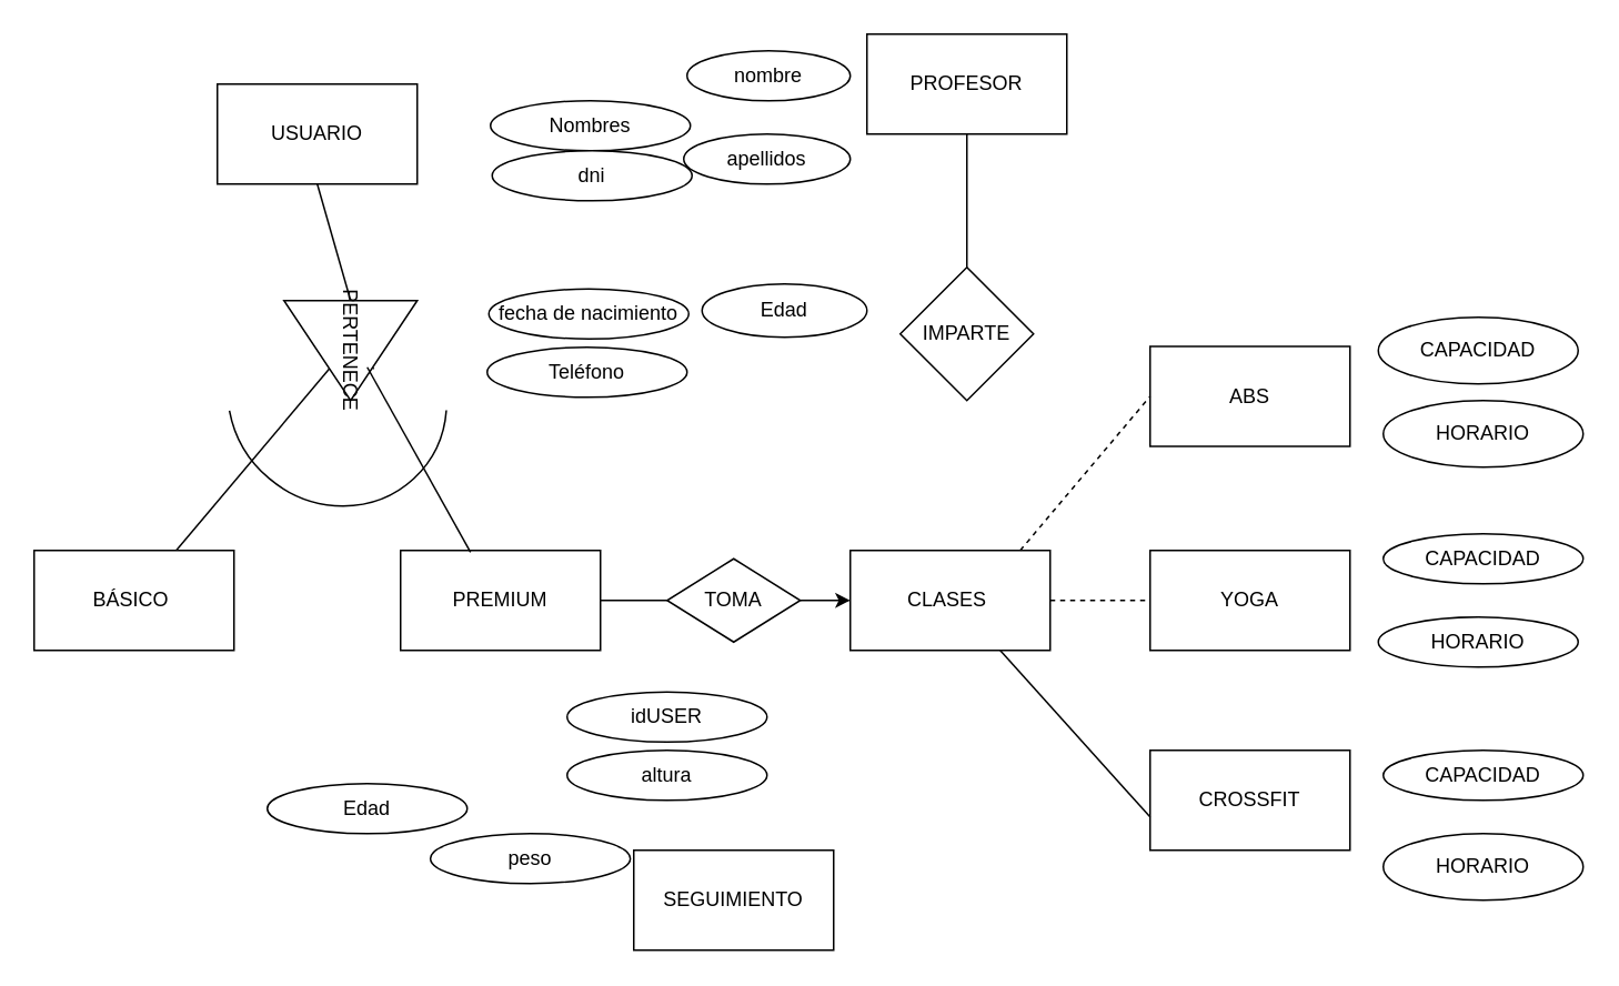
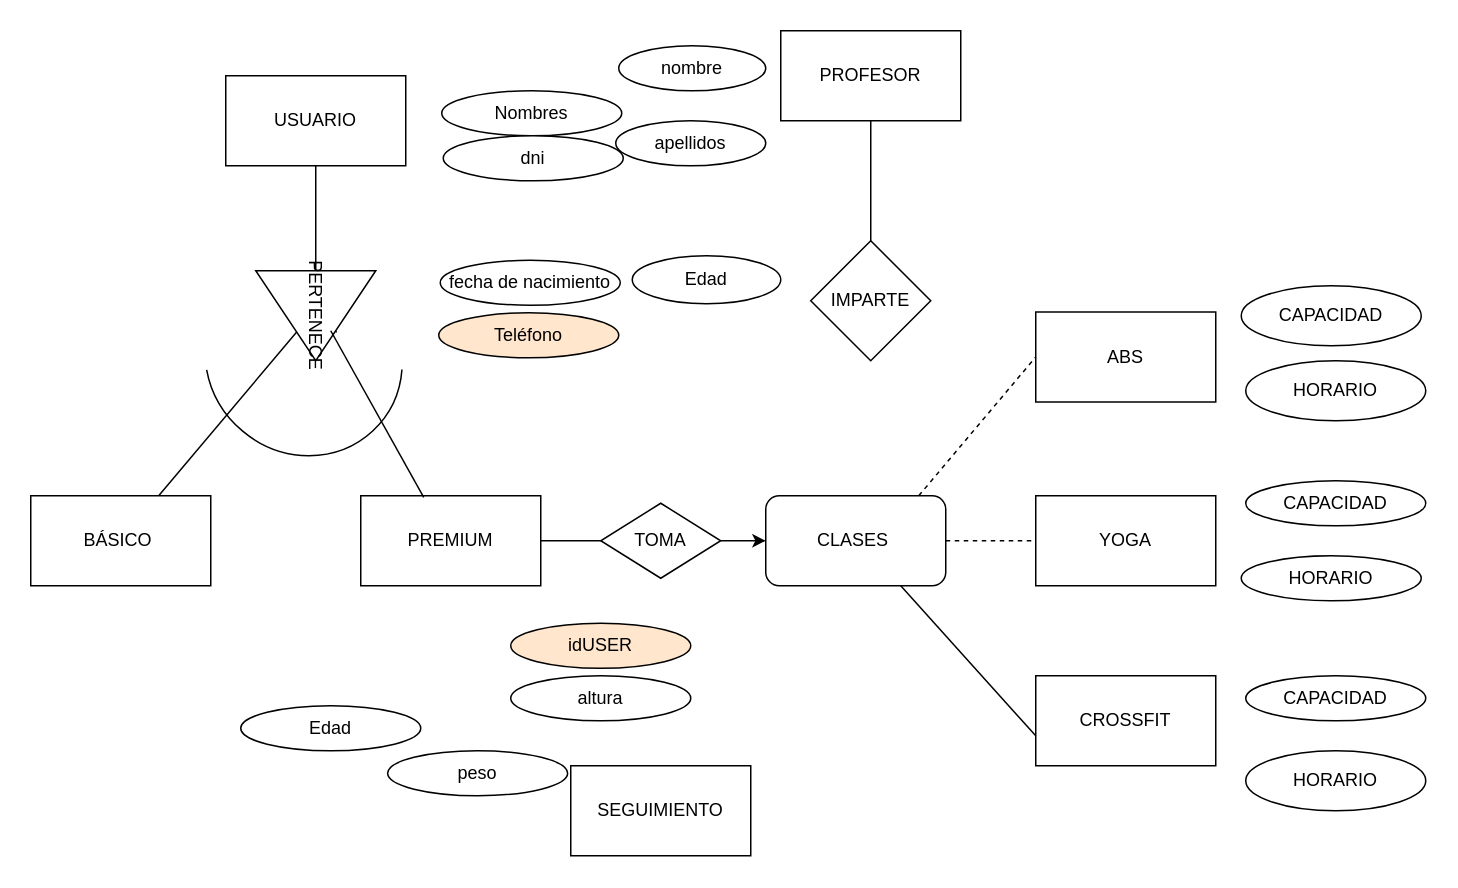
- <mxCell id="2" value="USUARIO" style="rounded=0;whiteSpace=wrap;html=1;" parent="1" vertex="1"><mxGeometry x="130" y="50" width="120" height="60" as="geometry" /></mxCell>
+ <mxCell id="2" value="USUARIO" style="rounded=0;whiteSpace=wrap;html=1;" parent="1" vertex="1"><mxGeometry x="150" y="50" width="120" height="60" as="geometry" /></mxCell>
- <mxCell id="37" value="Teléfono" style="ellipse;whiteSpace=wrap;html=1;strokeColor=#000000;" parent="1" vertex="1"><mxGeometry x="292" y="208" width="120" height="30" as="geometry" /></mxCell>
+ <mxCell id="37" value="Teléfono" style="ellipse;whiteSpace=wrap;html=1;strokeColor=#000000;fillColor=#ffe6cc;" parent="1" vertex="1"><mxGeometry x="292" y="208" width="120" height="30" as="geometry" /></mxCell>
- <mxCell id="11" value="CLASES&amp;nbsp;" style="rounded=0;whiteSpace=wrap;html=1;strokeColor=#000000;" parent="1" vertex="1"><mxGeometry x="510" y="330" width="120" height="60" as="geometry" /></mxCell>
+ <mxCell id="11" value="CLASES&amp;nbsp;" style="whiteSpace=wrap;html=1;strokeColor=#000000;rounded=1;" parent="1" vertex="1"><mxGeometry x="510" y="330" width="120" height="60" as="geometry" /></mxCell>
- <mxCell id="31" value="idUSER" style="ellipse;whiteSpace=wrap;html=1;strokeColor=#000000;" parent="1" vertex="1"><mxGeometry x="340" y="415" width="120" height="30" as="geometry" /></mxCell>
+ <mxCell id="31" value="idUSER" style="ellipse;whiteSpace=wrap;html=1;strokeColor=#000000;fillColor=#ffe6cc;" parent="1" vertex="1"><mxGeometry x="340" y="415" width="120" height="30" as="geometry" /></mxCell>
